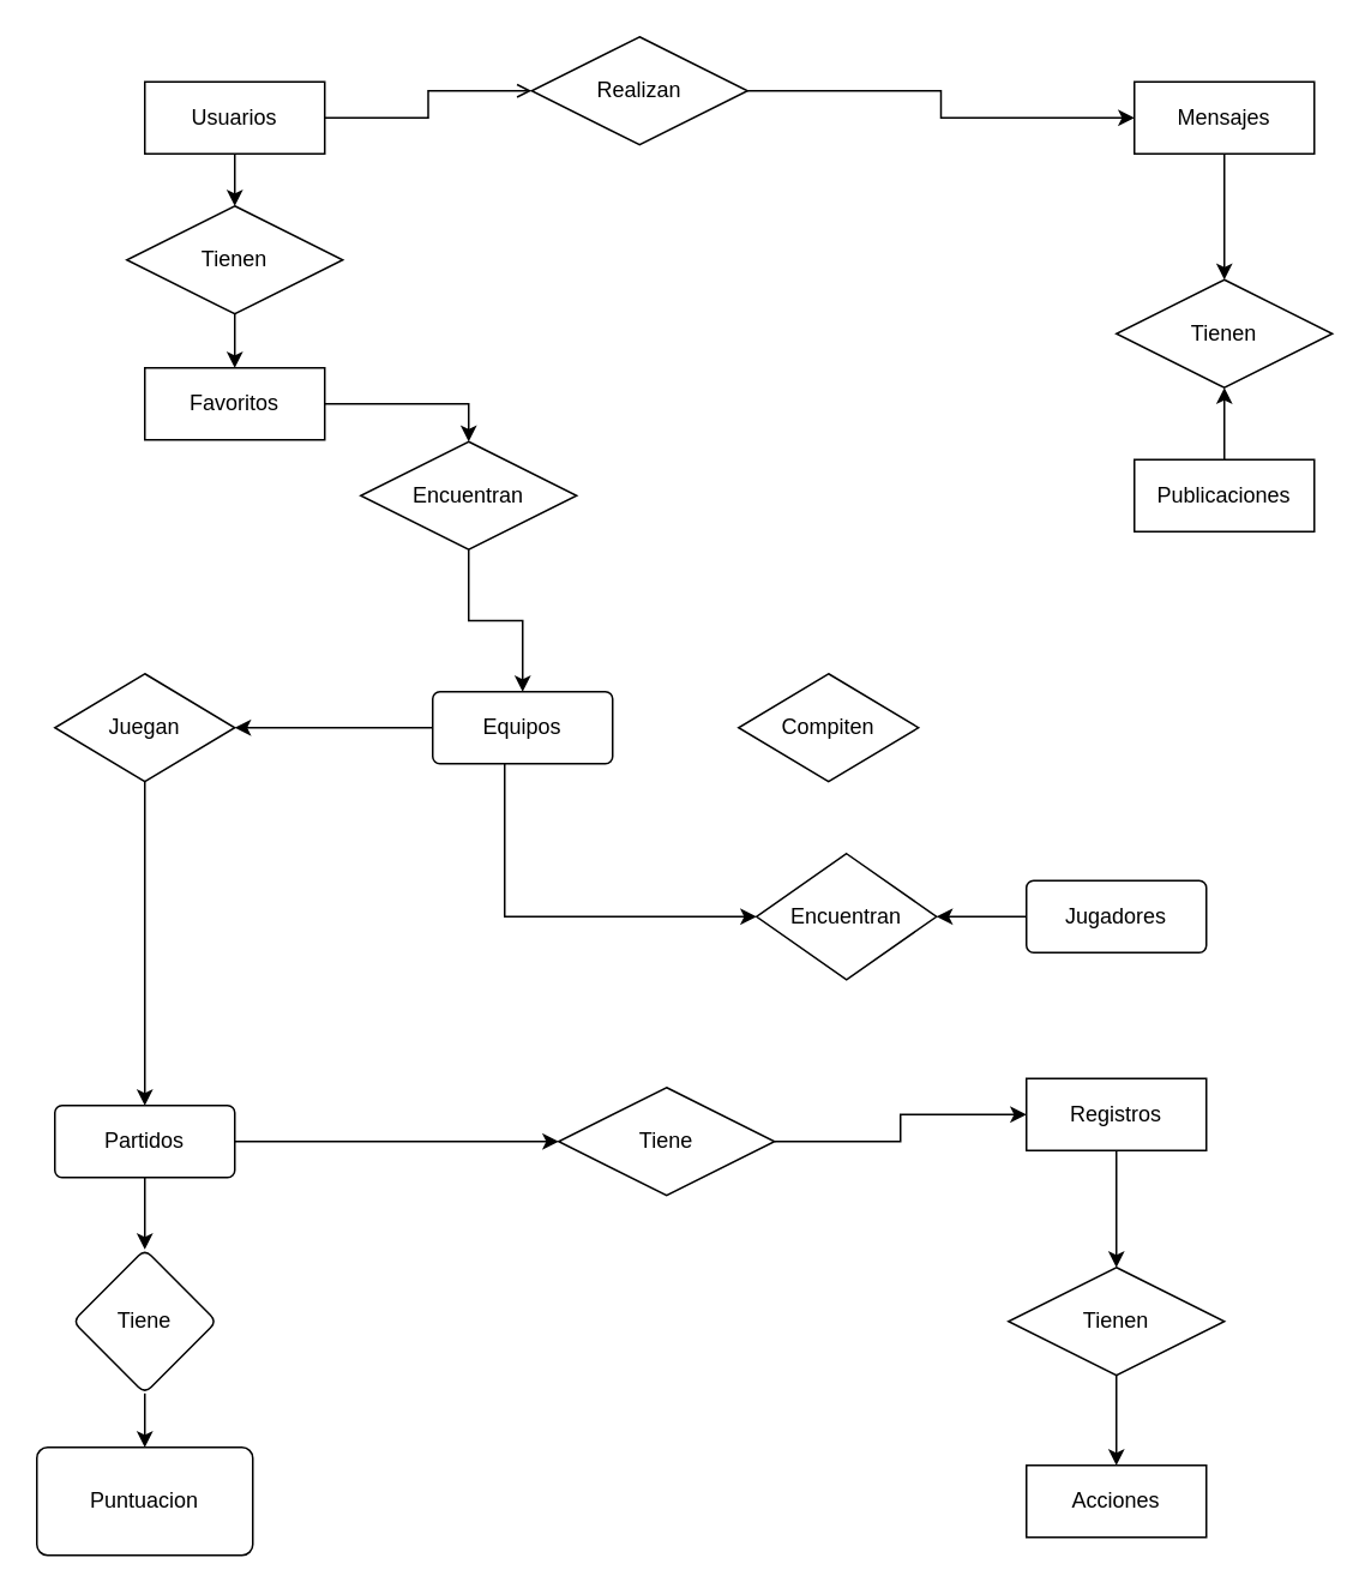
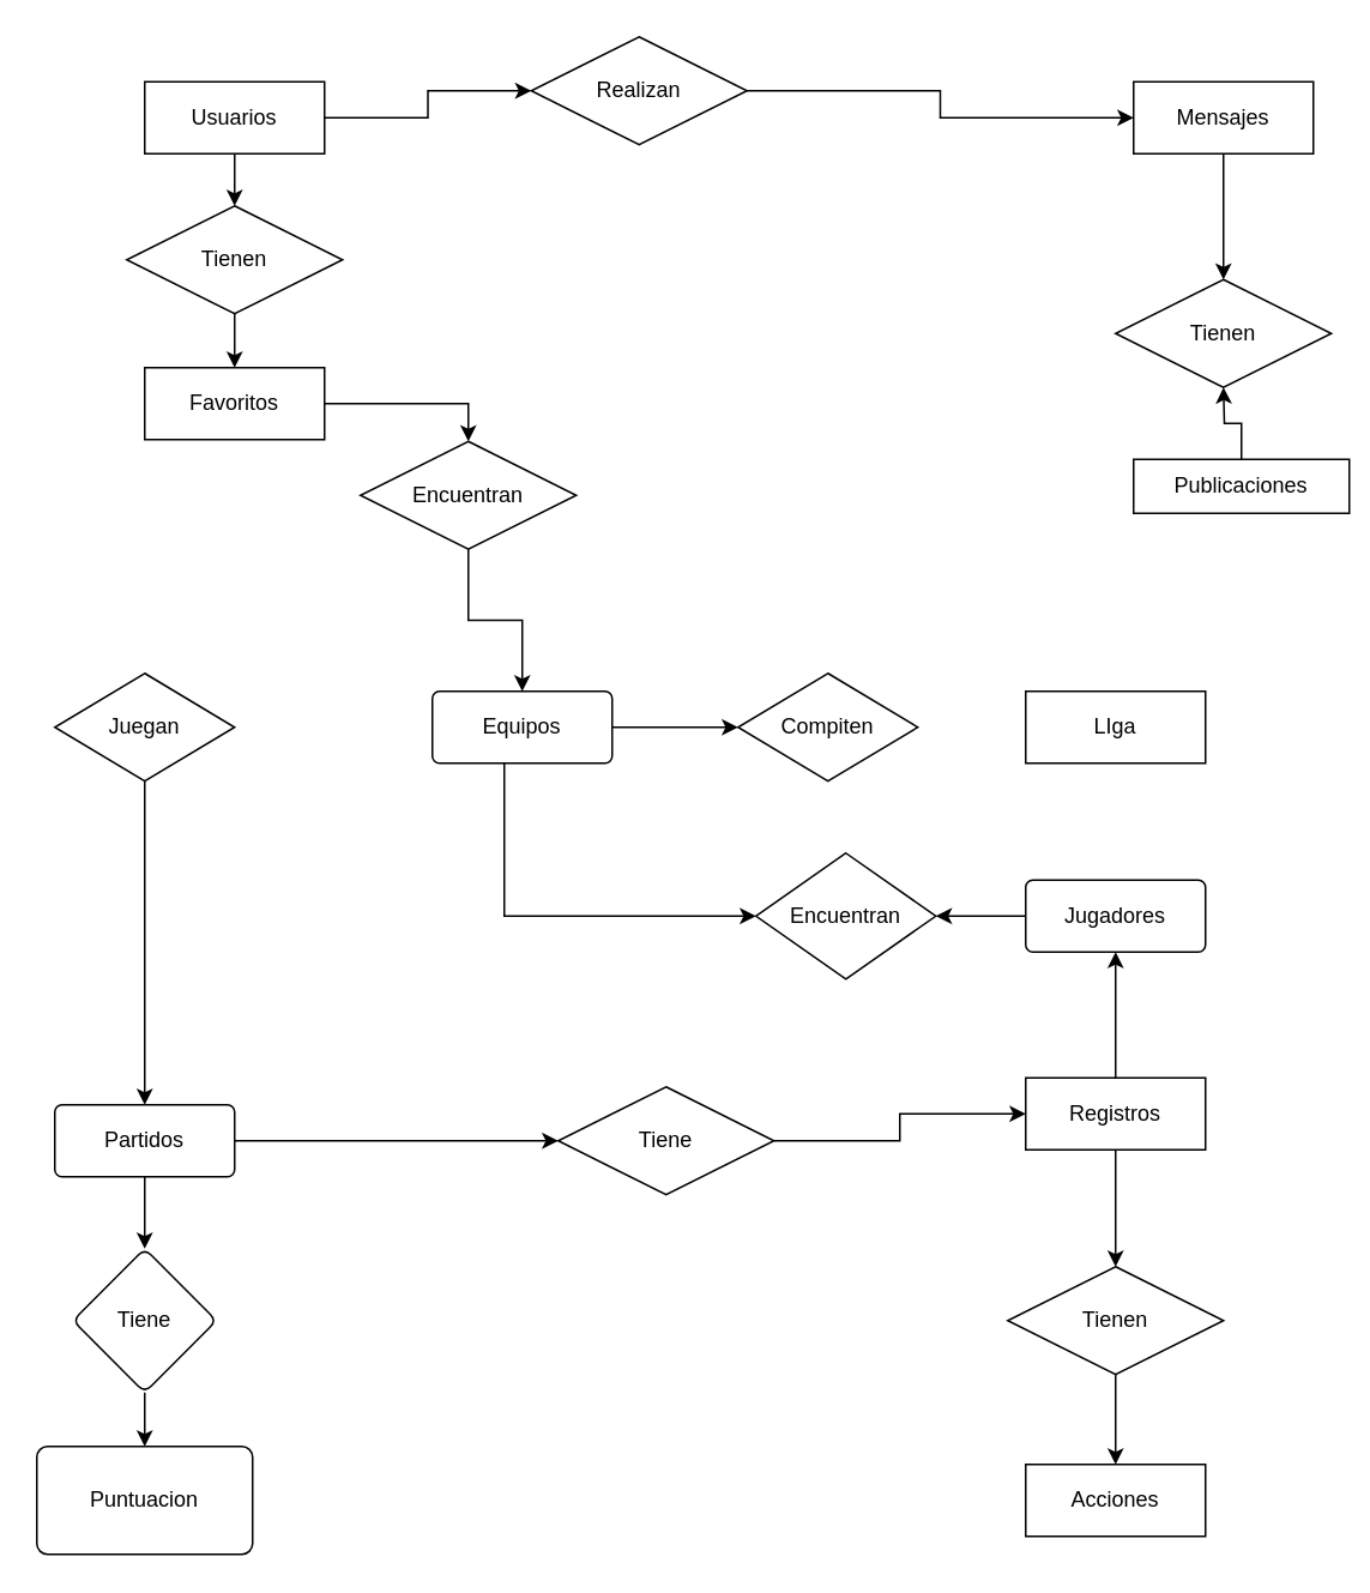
- <mxCell id="14" value="" style="edgeStyle=orthogonalEdgeStyle;rounded=0;orthogonalLoop=1;jettySize=auto;html=1;endArrow=open;" edge="1" parent="1" source="15" target="30"><mxGeometry relative="1" as="geometry" /></mxCell>
+ <mxCell id="14" value="" style="edgeStyle=orthogonalEdgeStyle;rounded=0;orthogonalLoop=1;jettySize=auto;html=1;" edge="1" parent="1" source="15" target="30"><mxGeometry relative="1" as="geometry" /></mxCell>
- <mxCell id="38" value="Publicaciones&lt;br&gt;" style="whiteSpace=wrap;html=1;align=center;" vertex="1" parent="1"><mxGeometry x="630" y="255" width="100" height="40" as="geometry" /></mxCell>
+ <mxCell id="38" value="Publicaciones&lt;br&gt;" style="whiteSpace=wrap;html=1;align=center;" vertex="1" parent="1"><mxGeometry x="630" y="255" width="120" height="30" as="geometry" /></mxCell>
- <mxCell id="5" style="edgeStyle=orthogonalEdgeStyle;rounded=0;orthogonalLoop=1;jettySize=auto;html=1;" edge="1" parent="1" source="6" target="3"><mxGeometry relative="1" as="geometry" /></mxCell>
+ <mxCell id="5" style="edgeStyle=orthogonalEdgeStyle;rounded=0;orthogonalLoop=1;jettySize=auto;html=1;" edge="1" parent="1" source="6" target="17"><mxGeometry relative="1" as="geometry" /></mxCell>
+ <mxCell id="10" value="LIga" style="whiteSpace=wrap;html=1;align=center;" vertex="1" parent="1"><mxGeometry x="570" y="384" width="100" height="40" as="geometry" /></mxCell>
+ <mxCell id="20" value="" style="edgeStyle=orthogonalEdgeStyle;rounded=0;orthogonalLoop=1;jettySize=auto;html=1;" edge="1" parent="1" source="22" target="12"><mxGeometry relative="1" as="geometry" /></mxCell>
